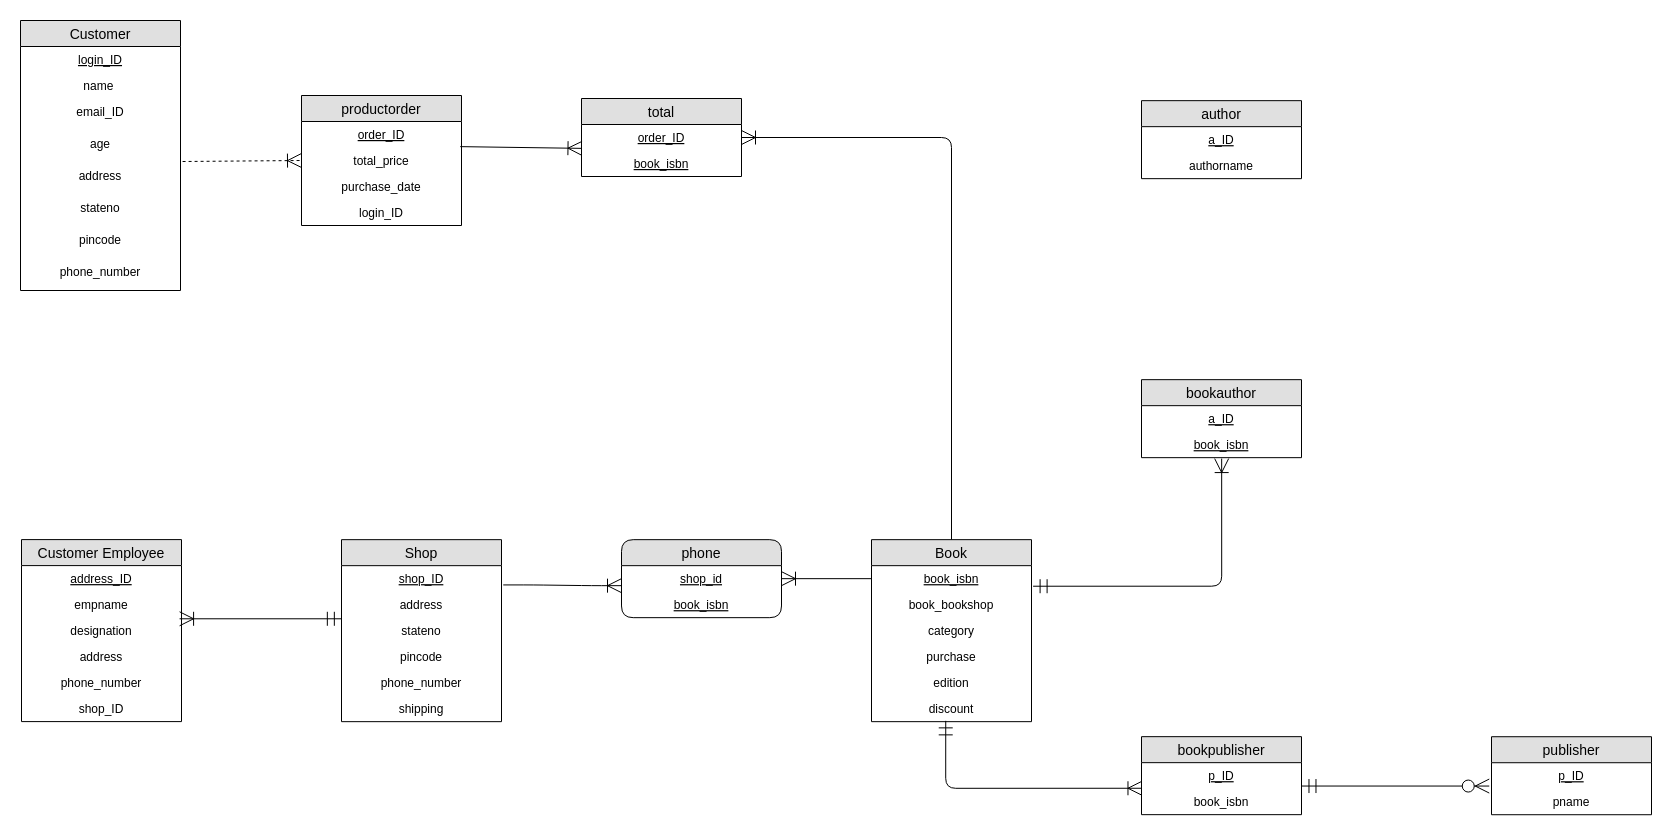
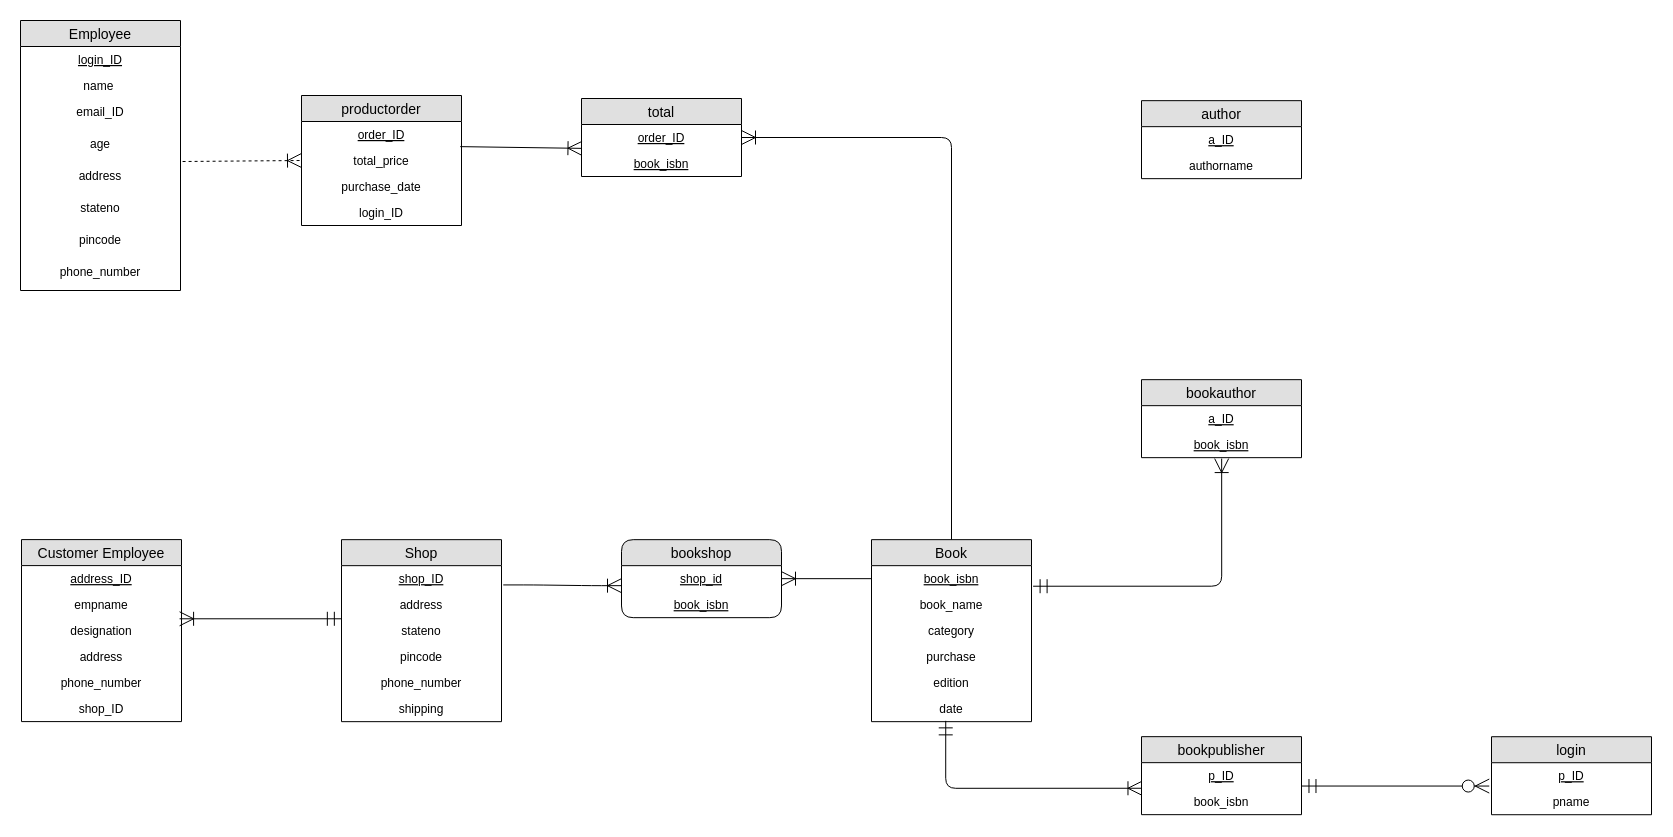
- <mxCell id="2" value="Customer" style="swimlane;fontStyle=0;childLayout=stackLayout;horizontal=1;startSize=26;fillColor=#e0e0e0;horizontalStack=0;resizeParent=1;resizeParentMax=0;resizeLast=0;collapsible=1;marginBottom=0;swimlaneFillColor=#ffffff;align=center;fontSize=14;" parent="1" vertex="1"><mxGeometry x="20" y="20" width="160" height="270" as="geometry"><mxRectangle x="610" y="840" width="90" height="26" as="alternateBounds" /></mxGeometry></mxCell>
+ <mxCell id="2" value="Employee" style="swimlane;fontStyle=0;childLayout=stackLayout;horizontal=1;startSize=26;fillColor=#e0e0e0;horizontalStack=0;resizeParent=1;resizeParentMax=0;resizeLast=0;collapsible=1;marginBottom=0;swimlaneFillColor=#ffffff;align=center;fontSize=14;" parent="1" vertex="1"><mxGeometry x="20" y="20" width="160" height="270" as="geometry"><mxRectangle x="610" y="840" width="90" height="26" as="alternateBounds" /></mxGeometry></mxCell>
- <mxCell id="37" value="phone" style="swimlane;fontStyle=0;childLayout=stackLayout;horizontal=1;startSize=26;fillColor=#e0e0e0;horizontalStack=0;resizeParent=1;resizeParentMax=0;resizeLast=0;collapsible=1;marginBottom=0;swimlaneFillColor=#ffffff;align=center;fontSize=14;rounded=1;" parent="1" vertex="1"><mxGeometry x="621" y="539.167" width="160" height="78" as="geometry" /></mxCell>
+ <mxCell id="37" value="bookshop" style="swimlane;fontStyle=0;childLayout=stackLayout;horizontal=1;startSize=26;fillColor=#e0e0e0;horizontalStack=0;resizeParent=1;resizeParentMax=0;resizeLast=0;collapsible=1;marginBottom=0;swimlaneFillColor=#ffffff;align=center;fontSize=14;rounded=1;" parent="1" vertex="1"><mxGeometry x="621" y="539.167" width="160" height="78" as="geometry" /></mxCell>
- <mxCell id="32" value="book_bookshop" style="text;strokeColor=none;fillColor=none;spacingLeft=4;spacingRight=4;overflow=hidden;rotatable=0;points=[[0,0.5],[1,0.5]];portConstraint=eastwest;fontSize=12;align=center;" parent="30" vertex="1"><mxGeometry y="52" width="160" height="26" as="geometry" /></mxCell>
+ <mxCell id="32" value="book_name" style="text;strokeColor=none;fillColor=none;spacingLeft=4;spacingRight=4;overflow=hidden;rotatable=0;points=[[0,0.5],[1,0.5]];portConstraint=eastwest;fontSize=12;align=center;" parent="30" vertex="1"><mxGeometry y="52" width="160" height="26" as="geometry" /></mxCell>
- <mxCell id="36" value="discount" style="text;strokeColor=none;fillColor=none;spacingLeft=4;spacingRight=4;overflow=hidden;rotatable=0;points=[[0,0.5],[1,0.5]];portConstraint=eastwest;fontSize=12;align=center;" parent="30" vertex="1"><mxGeometry y="156" width="160" height="26" as="geometry" /></mxCell>
+ <mxCell id="36" value="date" style="text;strokeColor=none;fillColor=none;spacingLeft=4;spacingRight=4;overflow=hidden;rotatable=0;points=[[0,0.5],[1,0.5]];portConstraint=eastwest;fontSize=12;align=center;" parent="30" vertex="1"><mxGeometry y="156" width="160" height="26" as="geometry" /></mxCell>
- <mxCell id="53" value="publisher" style="swimlane;fontStyle=0;childLayout=stackLayout;horizontal=1;startSize=26;fillColor=#e0e0e0;horizontalStack=0;resizeParent=1;resizeParentMax=0;resizeLast=0;collapsible=1;marginBottom=0;swimlaneFillColor=#ffffff;align=center;fontSize=14;" parent="1" vertex="1"><mxGeometry x="1491" y="736.227" width="160" height="78" as="geometry" /></mxCell>
+ <mxCell id="53" value="login" style="swimlane;fontStyle=0;childLayout=stackLayout;horizontal=1;startSize=26;fillColor=#e0e0e0;horizontalStack=0;resizeParent=1;resizeParentMax=0;resizeLast=0;collapsible=1;marginBottom=0;swimlaneFillColor=#ffffff;align=center;fontSize=14;" parent="1" vertex="1"><mxGeometry x="1491" y="736.227" width="160" height="78" as="geometry" /></mxCell>
